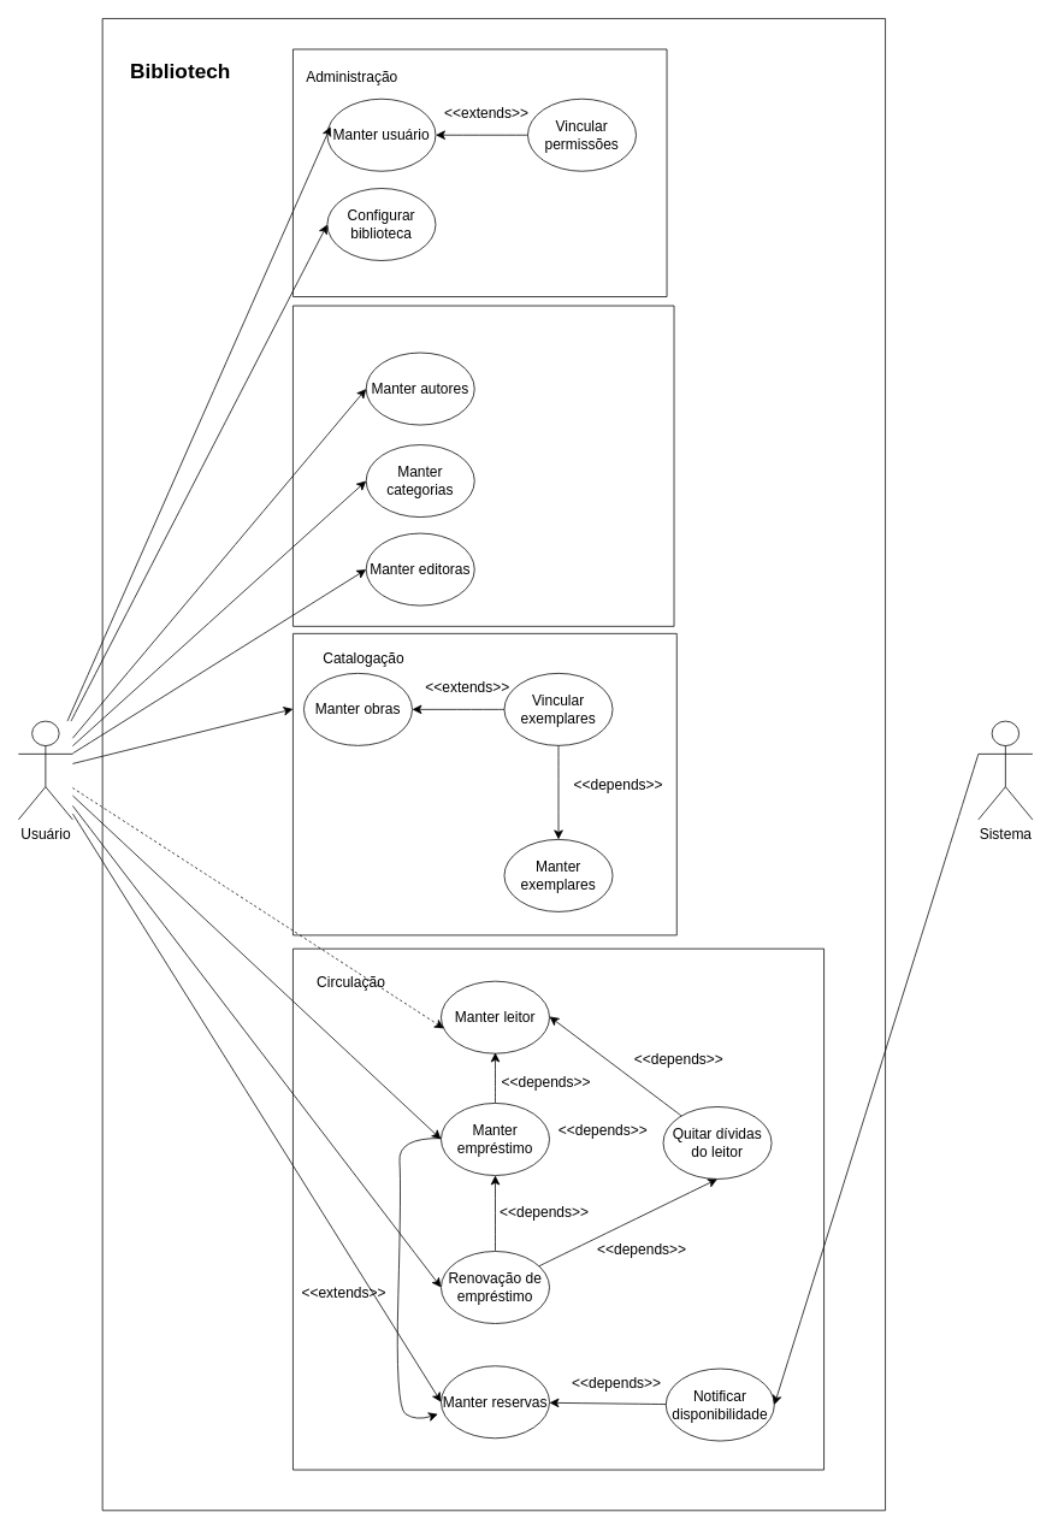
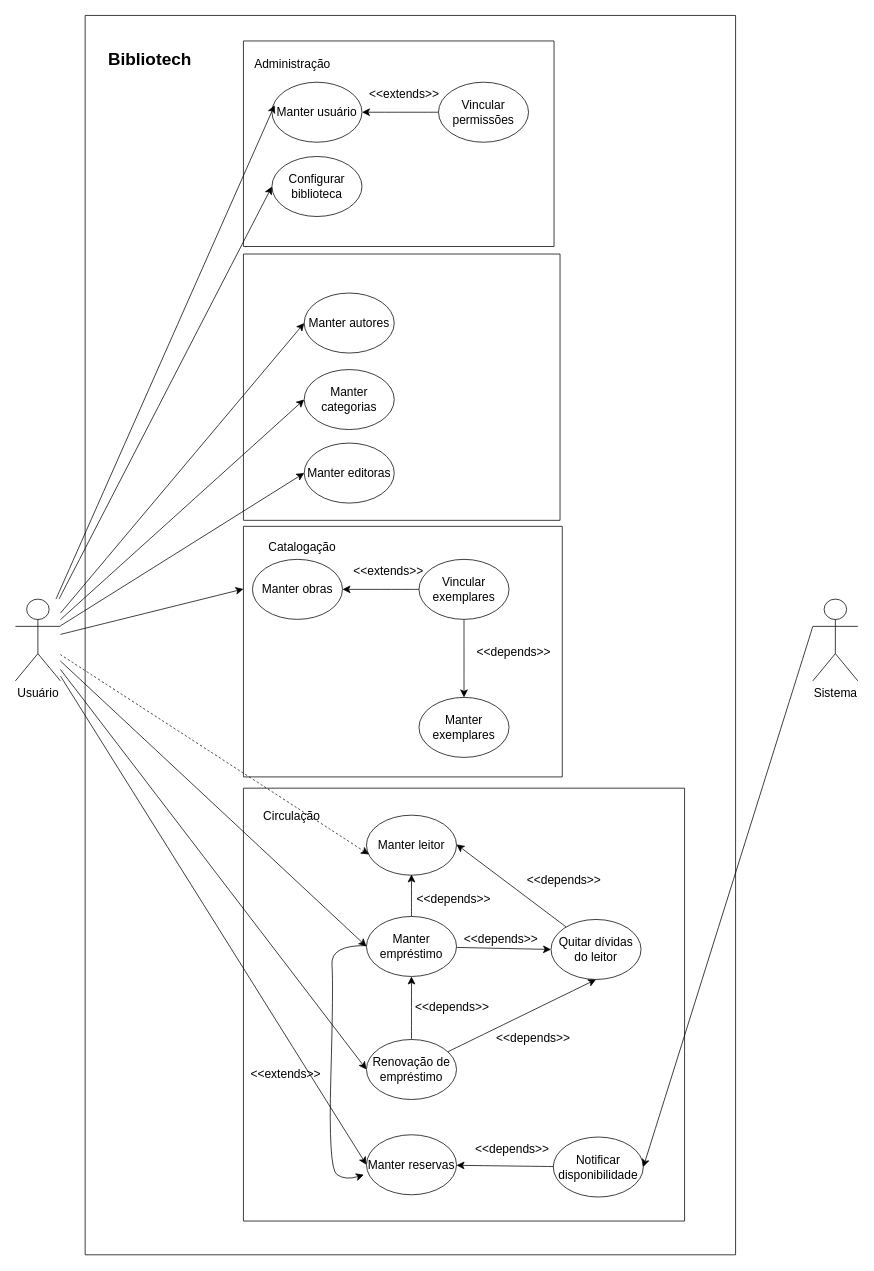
+ <mxCell id="25" style="edgeStyle=none;curved=1;rounded=0;orthogonalLoop=1;jettySize=auto;html=1;entryX=0;entryY=0.5;entryDx=0;entryDy=0;fontSize=12;startSize=8;endSize=8;" parent="2" source="27" target="34" edge="1"><mxGeometry relative="1" as="geometry" /></mxCell>
